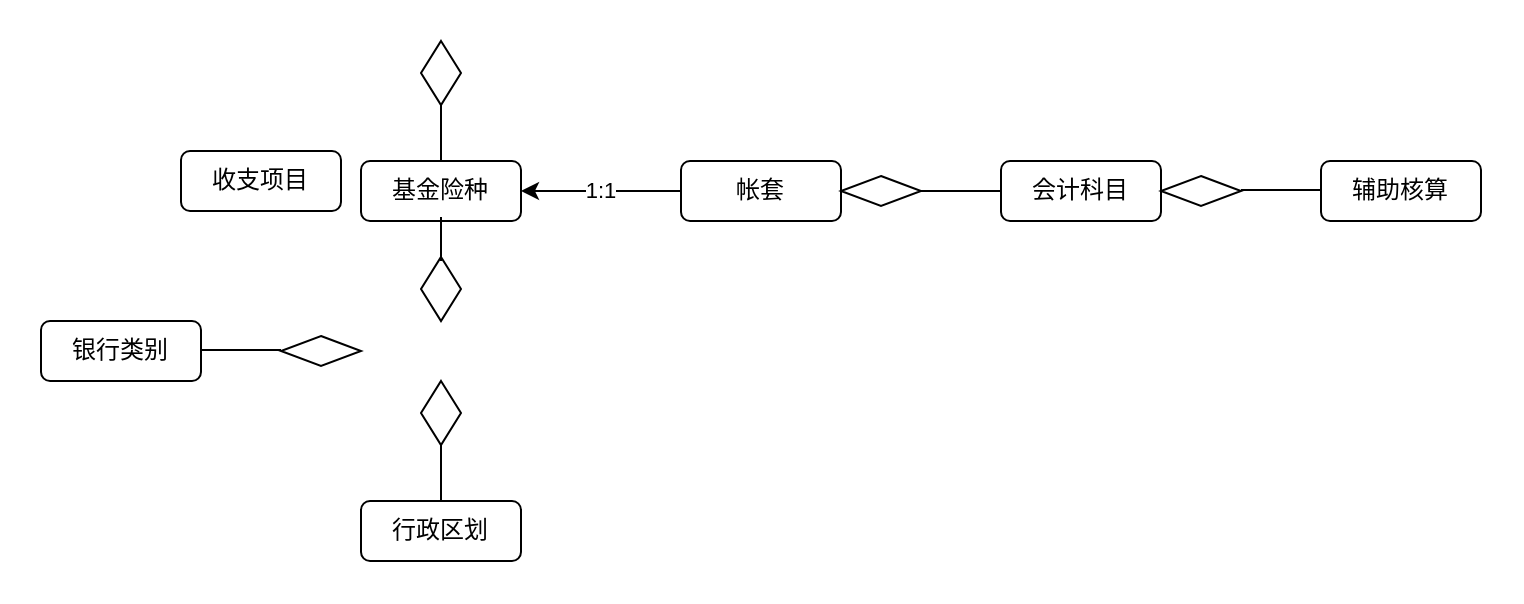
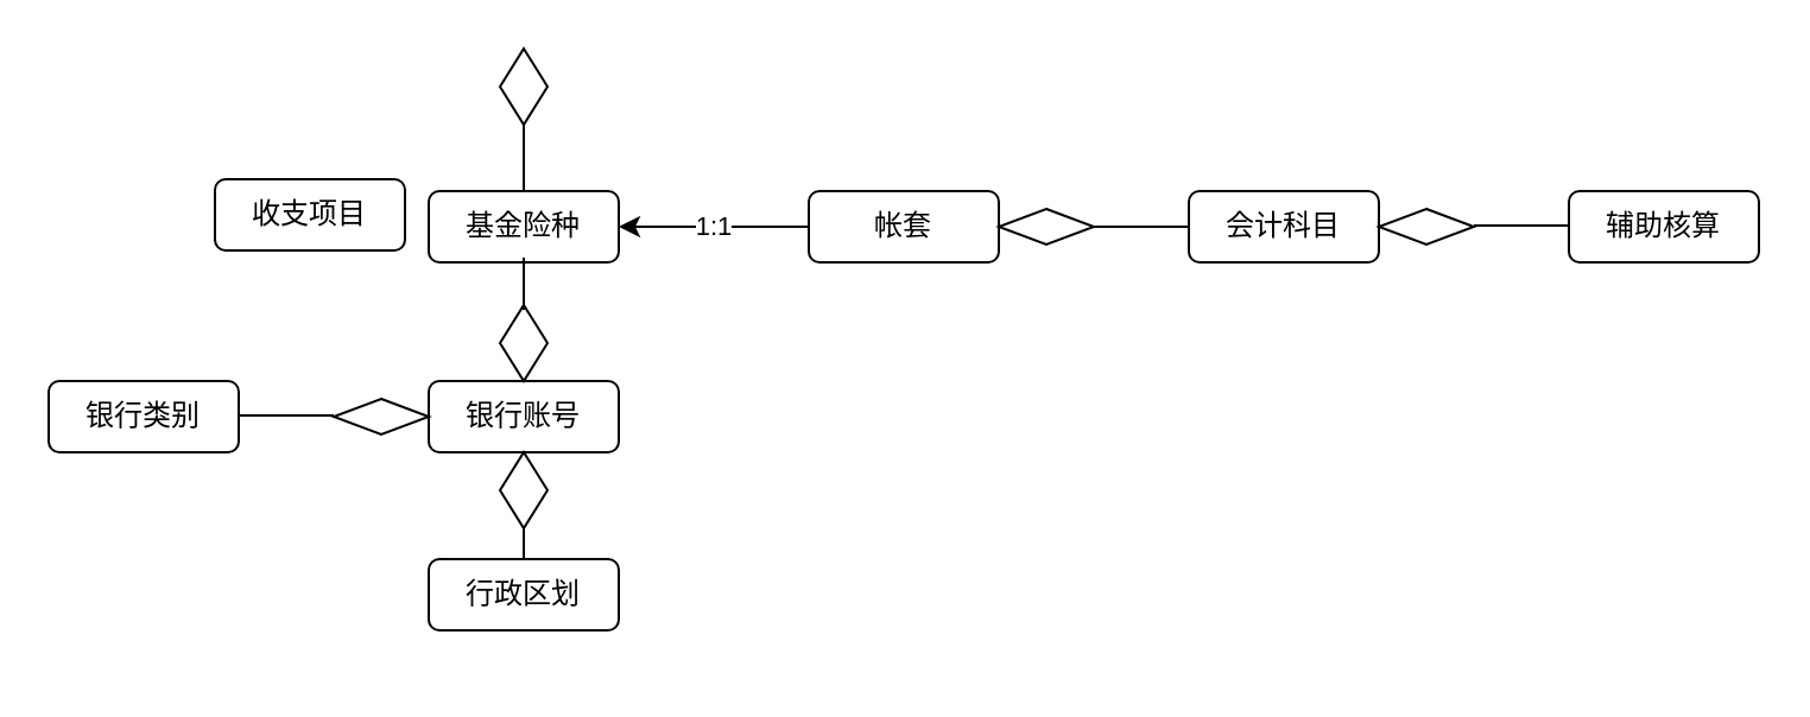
+ <mxCell id="3" value="银行账号" style="rounded=1;whiteSpace=wrap;html=1;" vertex="1" parent="1"><mxGeometry x="180" y="160" width="80" height="30" as="geometry" /></mxCell>
- <mxCell id="4" value="行政区划" style="rounded=1;whiteSpace=wrap;html=1;" vertex="1" parent="1"><mxGeometry x="180" y="250" width="80" height="30" as="geometry" /></mxCell>
+ <mxCell id="4" value="行政区划" style="rounded=1;whiteSpace=wrap;html=1;" vertex="1" parent="1"><mxGeometry x="180" y="235" width="80" height="30" as="geometry" /></mxCell>
